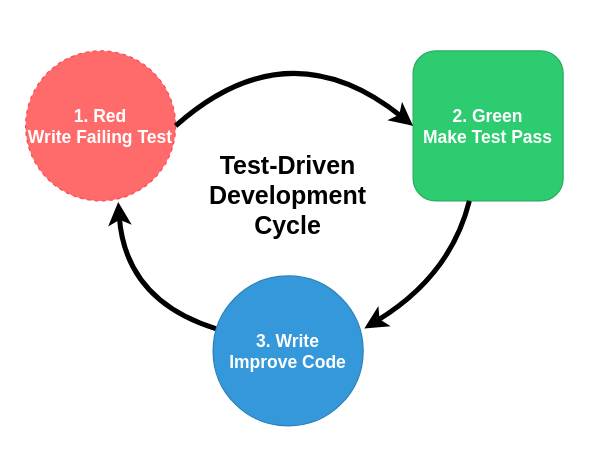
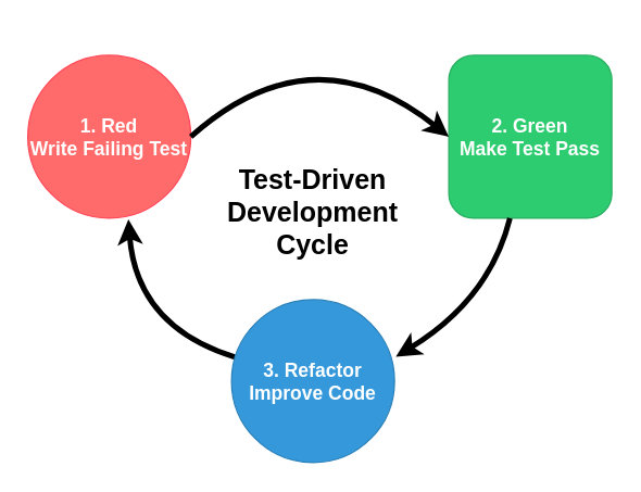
- <mxCell id="2" value="1. Red&#10;Write Failing Test" style="ellipse;whiteSpace=wrap;html=1;aspect=fixed;fillColor=#ff6b6b;strokeColor=#ff4757;fontColor=#FFFFFF;fontSize=14;fontStyle=1;dashed=1;" parent="1" vertex="1"><mxGeometry x="20" y="40" width="120" height="120" as="geometry" /></mxCell>
+ <mxCell id="2" value="1. Red&#10;Write Failing Test" style="ellipse;whiteSpace=wrap;html=1;aspect=fixed;fillColor=#ff6b6b;strokeColor=#ff4757;fontColor=#FFFFFF;fontSize=14;fontStyle=1" parent="1" vertex="1"><mxGeometry x="20" y="40" width="120" height="120" as="geometry" /></mxCell>
- <mxCell id="5" value="3. Write&lt;br&gt;Improve Code" style="ellipse;whiteSpace=wrap;html=1;aspect=fixed;fillColor=#3498db;strokeColor=#2980b9;fontColor=#FFFFFF;fontSize=14;fontStyle=1" parent="1" vertex="1"><mxGeometry x="170" y="220" width="120" height="120" as="geometry" /></mxCell>
+ <mxCell id="5" value="3. Refactor&lt;br&gt;Improve Code" style="ellipse;whiteSpace=wrap;html=1;aspect=fixed;fillColor=#3498db;strokeColor=#2980b9;fontColor=#FFFFFF;fontSize=14;fontStyle=1" parent="1" vertex="1"><mxGeometry x="170" y="220" width="120" height="120" as="geometry" /></mxCell>
